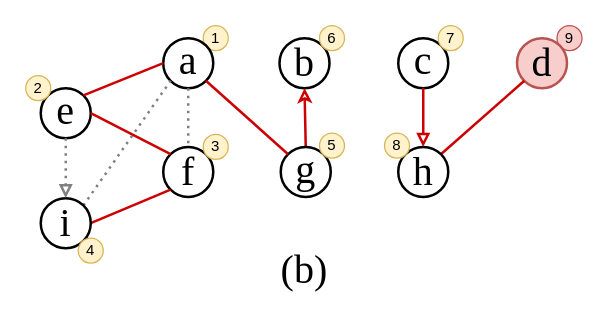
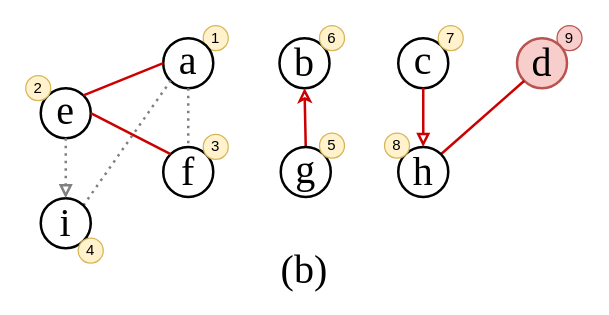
- <mxCell id="16" style="edgeStyle=none;rounded=0;orthogonalLoop=1;jettySize=auto;html=1;exitX=1;exitY=1;exitDx=0;exitDy=0;entryX=0;entryY=0;entryDx=0;entryDy=0;strokeWidth=2;fontFamily=Times New Roman;fontSize=32;endArrow=none;endFill=0;strokeColor=#CC0000;" parent="2" source="5" target="15" edge="1"><mxGeometry relative="1" as="geometry" /></mxCell>
- <mxCell id="20" style="edgeStyle=none;rounded=0;orthogonalLoop=1;jettySize=auto;html=1;exitX=1;exitY=0.5;exitDx=0;exitDy=0;entryX=0;entryY=1;entryDx=0;entryDy=0;strokeWidth=2;fontFamily=Times New Roman;fontSize=32;endArrow=none;endFill=0;strokeColor=#CC0000;" parent="2" source="22" target="11" edge="1"><mxGeometry relative="1" as="geometry" /></mxCell>
